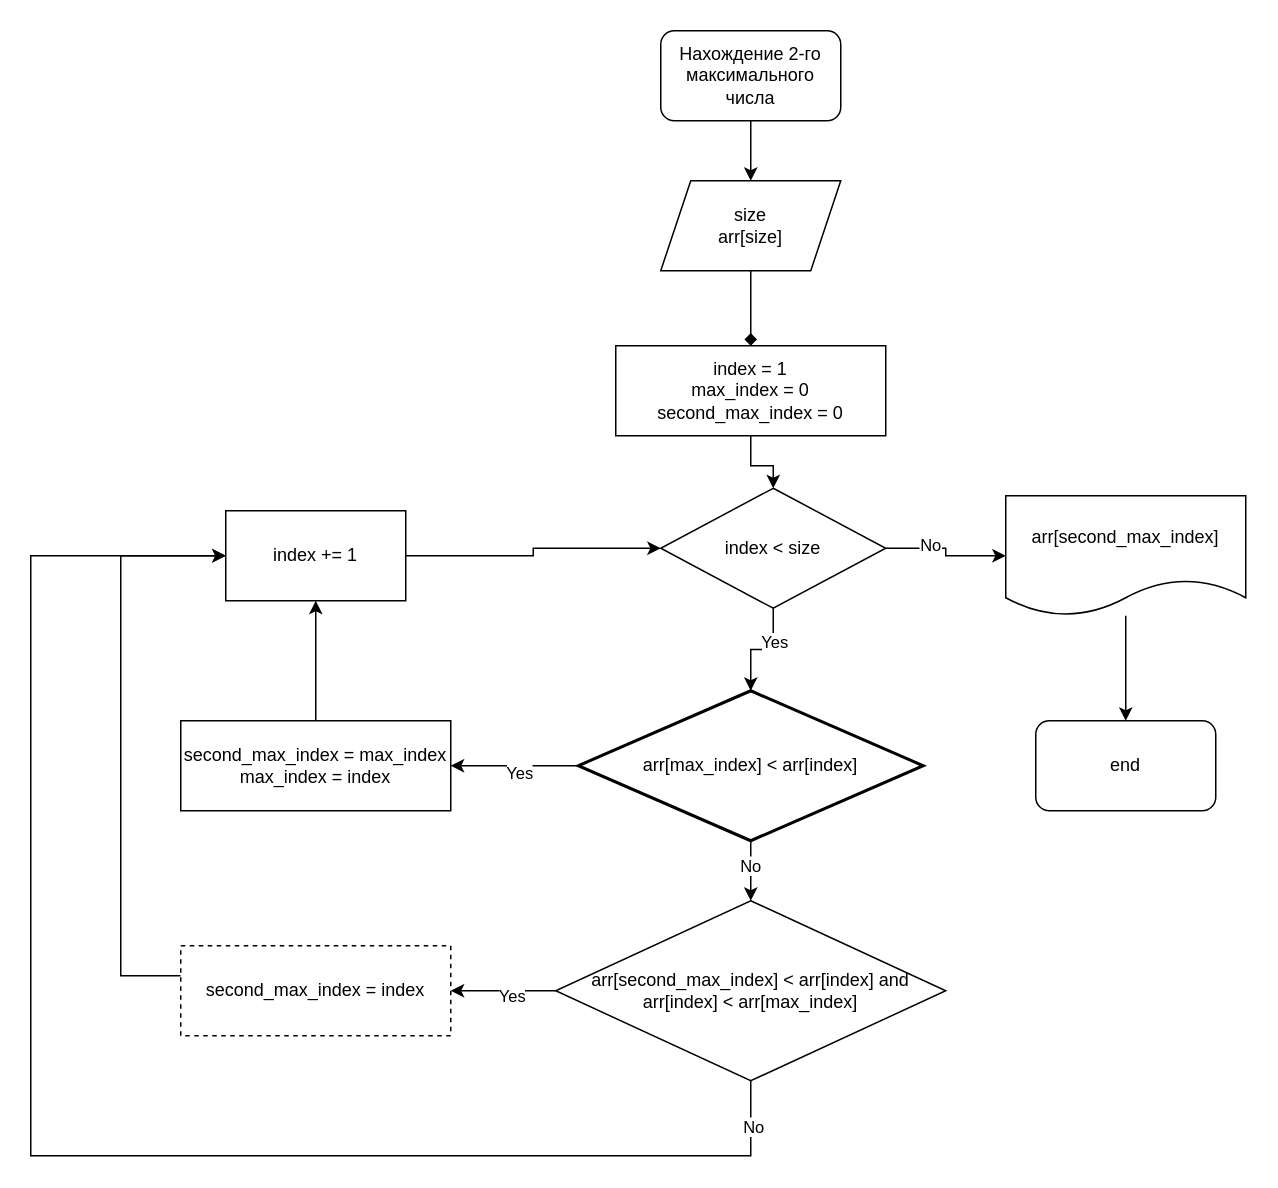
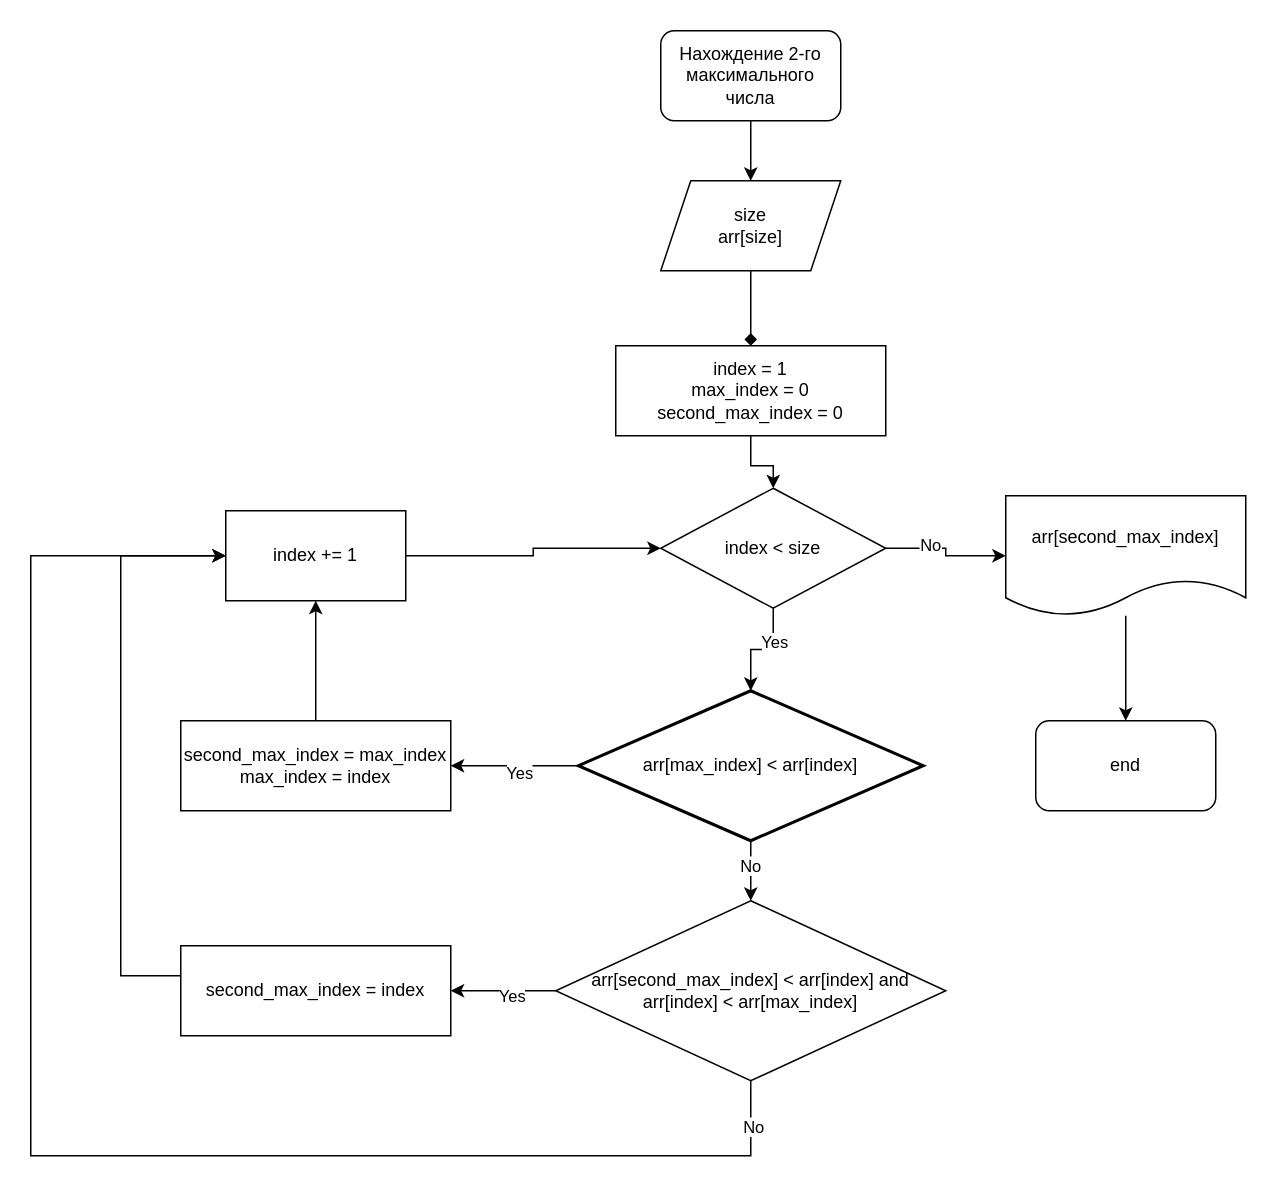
- <mxCell id="26" value="second_max_index = index" style="rounded=0;whiteSpace=wrap;html=1;dashed=1;" vertex="1" parent="1"><mxGeometry x="120" y="630" width="180" height="60" as="geometry" /></mxCell>
+ <mxCell id="26" value="second_max_index = index" style="rounded=0;whiteSpace=wrap;html=1;" vertex="1" parent="1"><mxGeometry x="120" y="630" width="180" height="60" as="geometry" /></mxCell>
